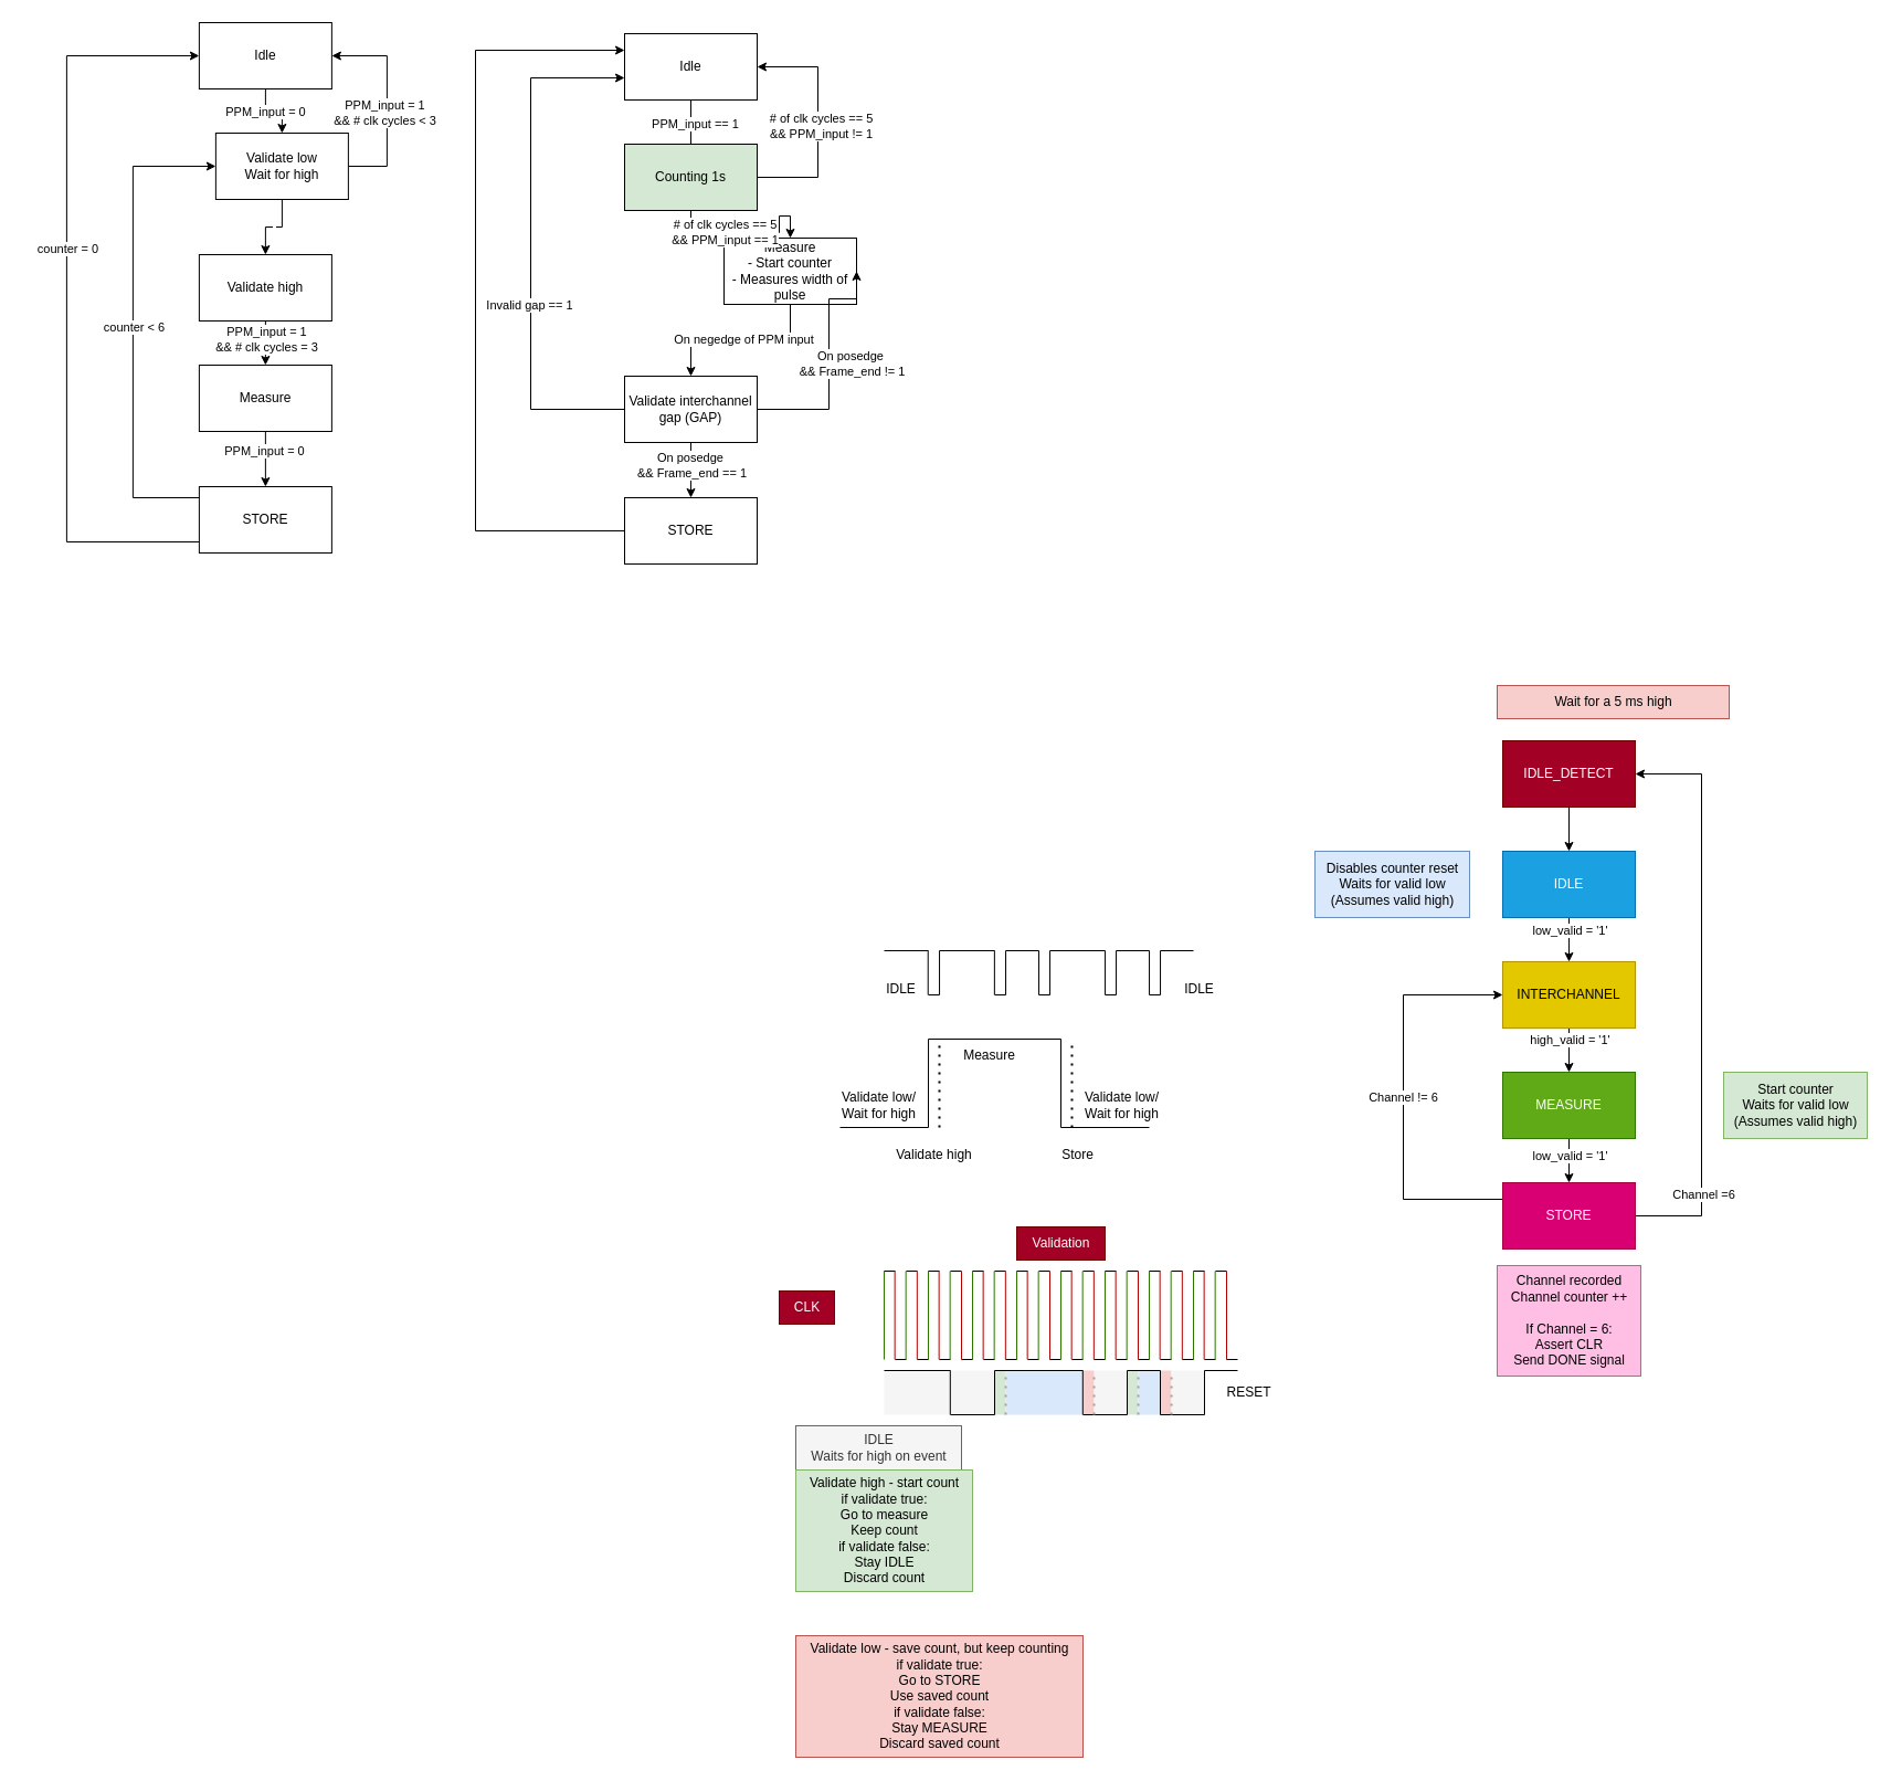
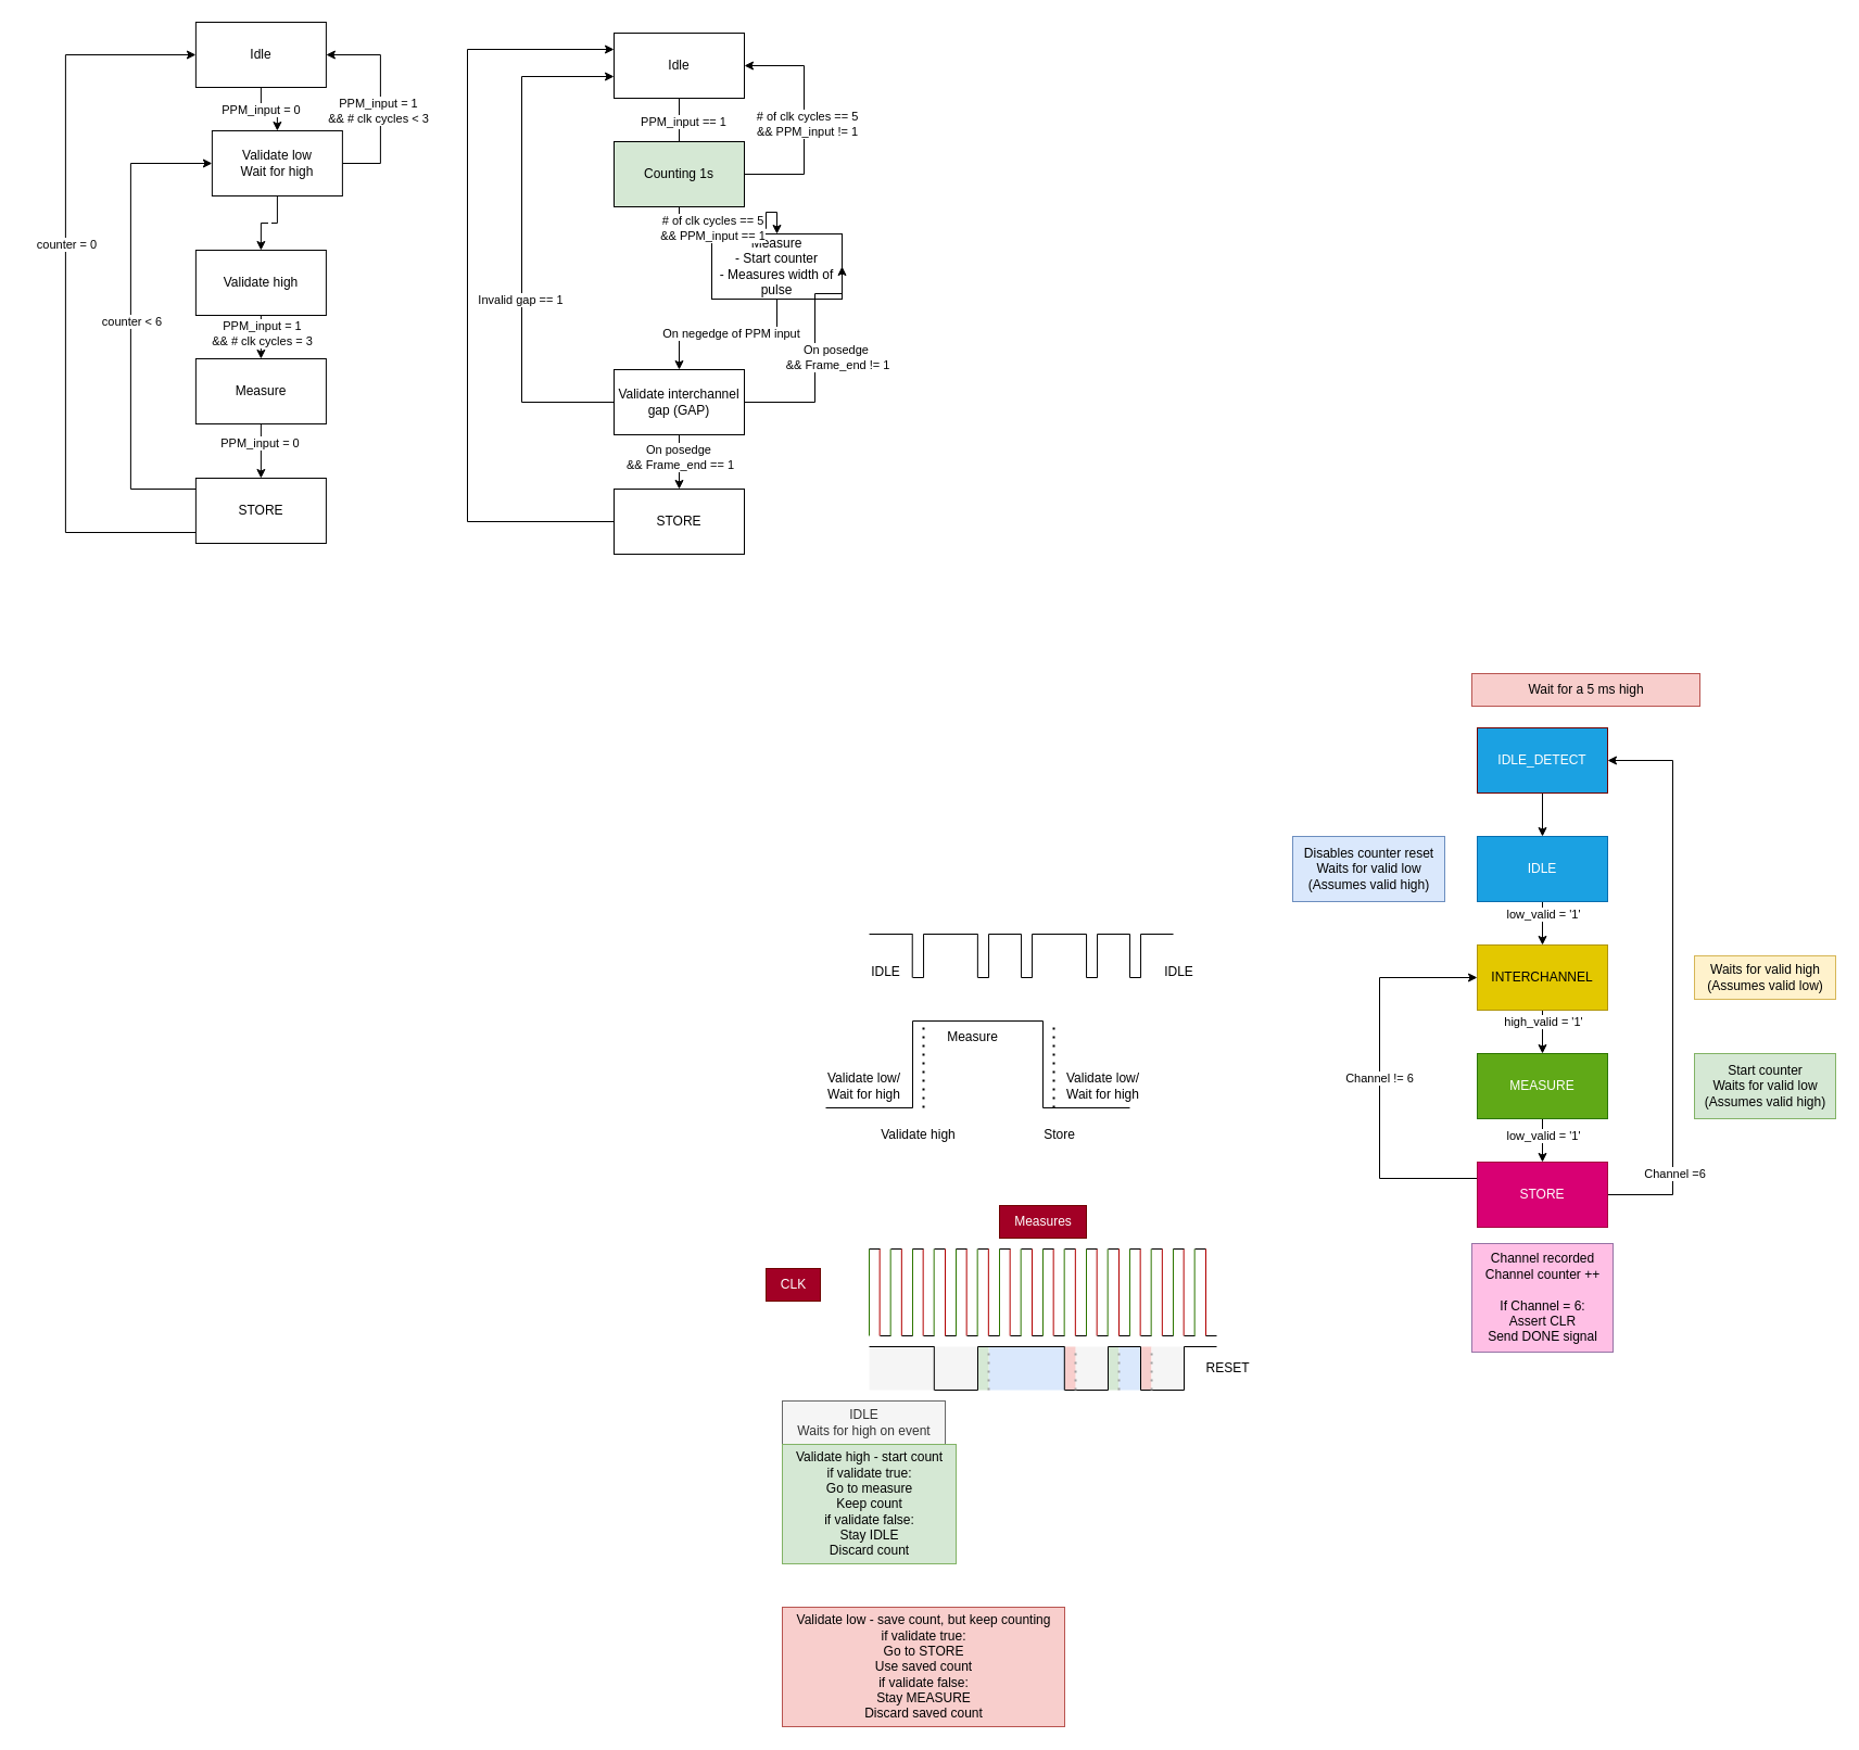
- <mxCell id="183" value="IDLE_DETECT" style="rounded=0;whiteSpace=wrap;html=1;fillColor=#a20025;fontColor=#ffffff;strokeColor=#6F0000;" parent="1" vertex="1"><mxGeometry x="1360" y="670" width="120" height="60" as="geometry" /></mxCell>
+ <mxCell id="183" value="IDLE_DETECT" style="rounded=0;whiteSpace=wrap;html=1;fillColor=#1ba1e2;fontColor=#ffffff;strokeColor=#6F0000;" parent="1" vertex="1"><mxGeometry x="1360" y="670" width="120" height="60" as="geometry" /></mxCell>
+ <mxCell id="194" value="Waits for valid high&lt;br&gt;(Assumes valid low)" style="text;html=1;align=center;verticalAlign=middle;resizable=0;points=[];autosize=1;fillColor=#fff2cc;strokeColor=#d6b656;" parent="1" vertex="1"><mxGeometry x="1560" y="880" width="130" height="40" as="geometry" /></mxCell>
- <mxCell id="100" value="&lt;div&gt;Validation&lt;/div&gt;" style="text;html=1;align=center;verticalAlign=middle;resizable=0;points=[];autosize=1;strokeColor=#6F0000;fillColor=#a20025;fontColor=#ffffff;" parent="1" vertex="1"><mxGeometry x="920" y="1110" width="80" height="30" as="geometry" /></mxCell>
+ <mxCell id="100" value="&lt;div&gt;Measures&lt;/div&gt;" style="text;html=1;align=center;verticalAlign=middle;resizable=0;points=[];autosize=1;strokeColor=#6F0000;fillColor=#a20025;fontColor=#ffffff;" parent="1" vertex="1"><mxGeometry x="920" y="1110" width="80" height="30" as="geometry" /></mxCell>
